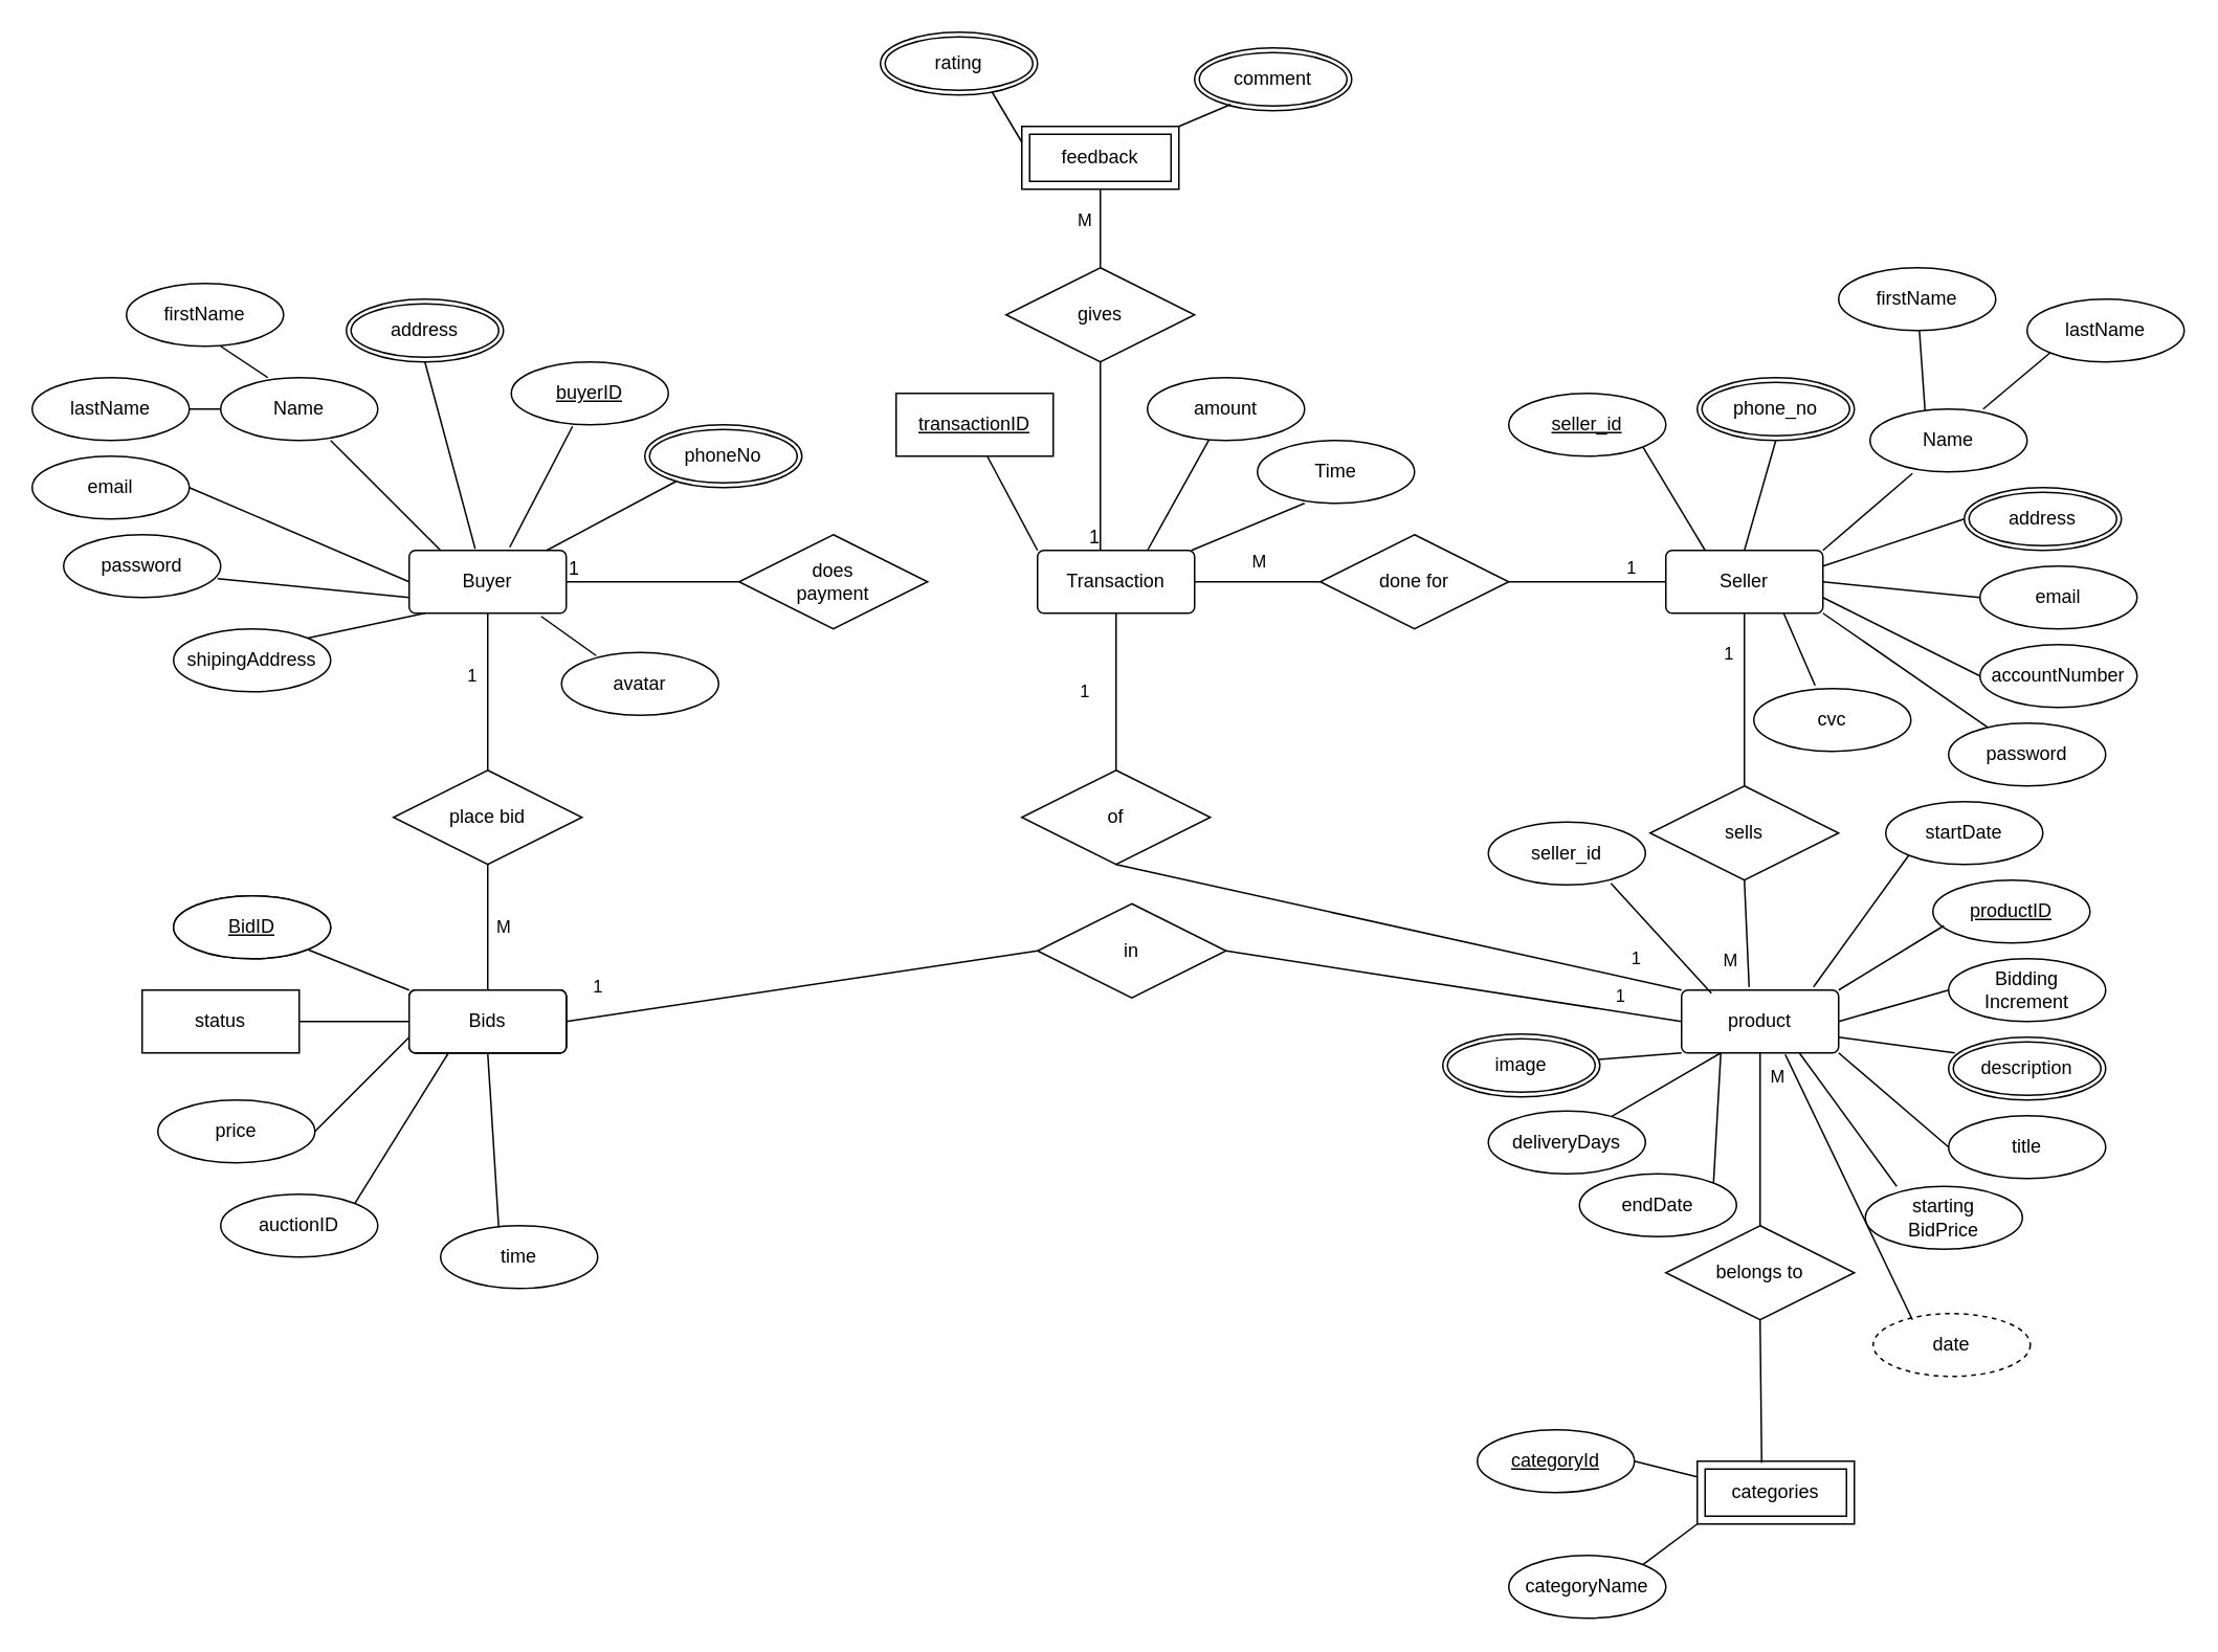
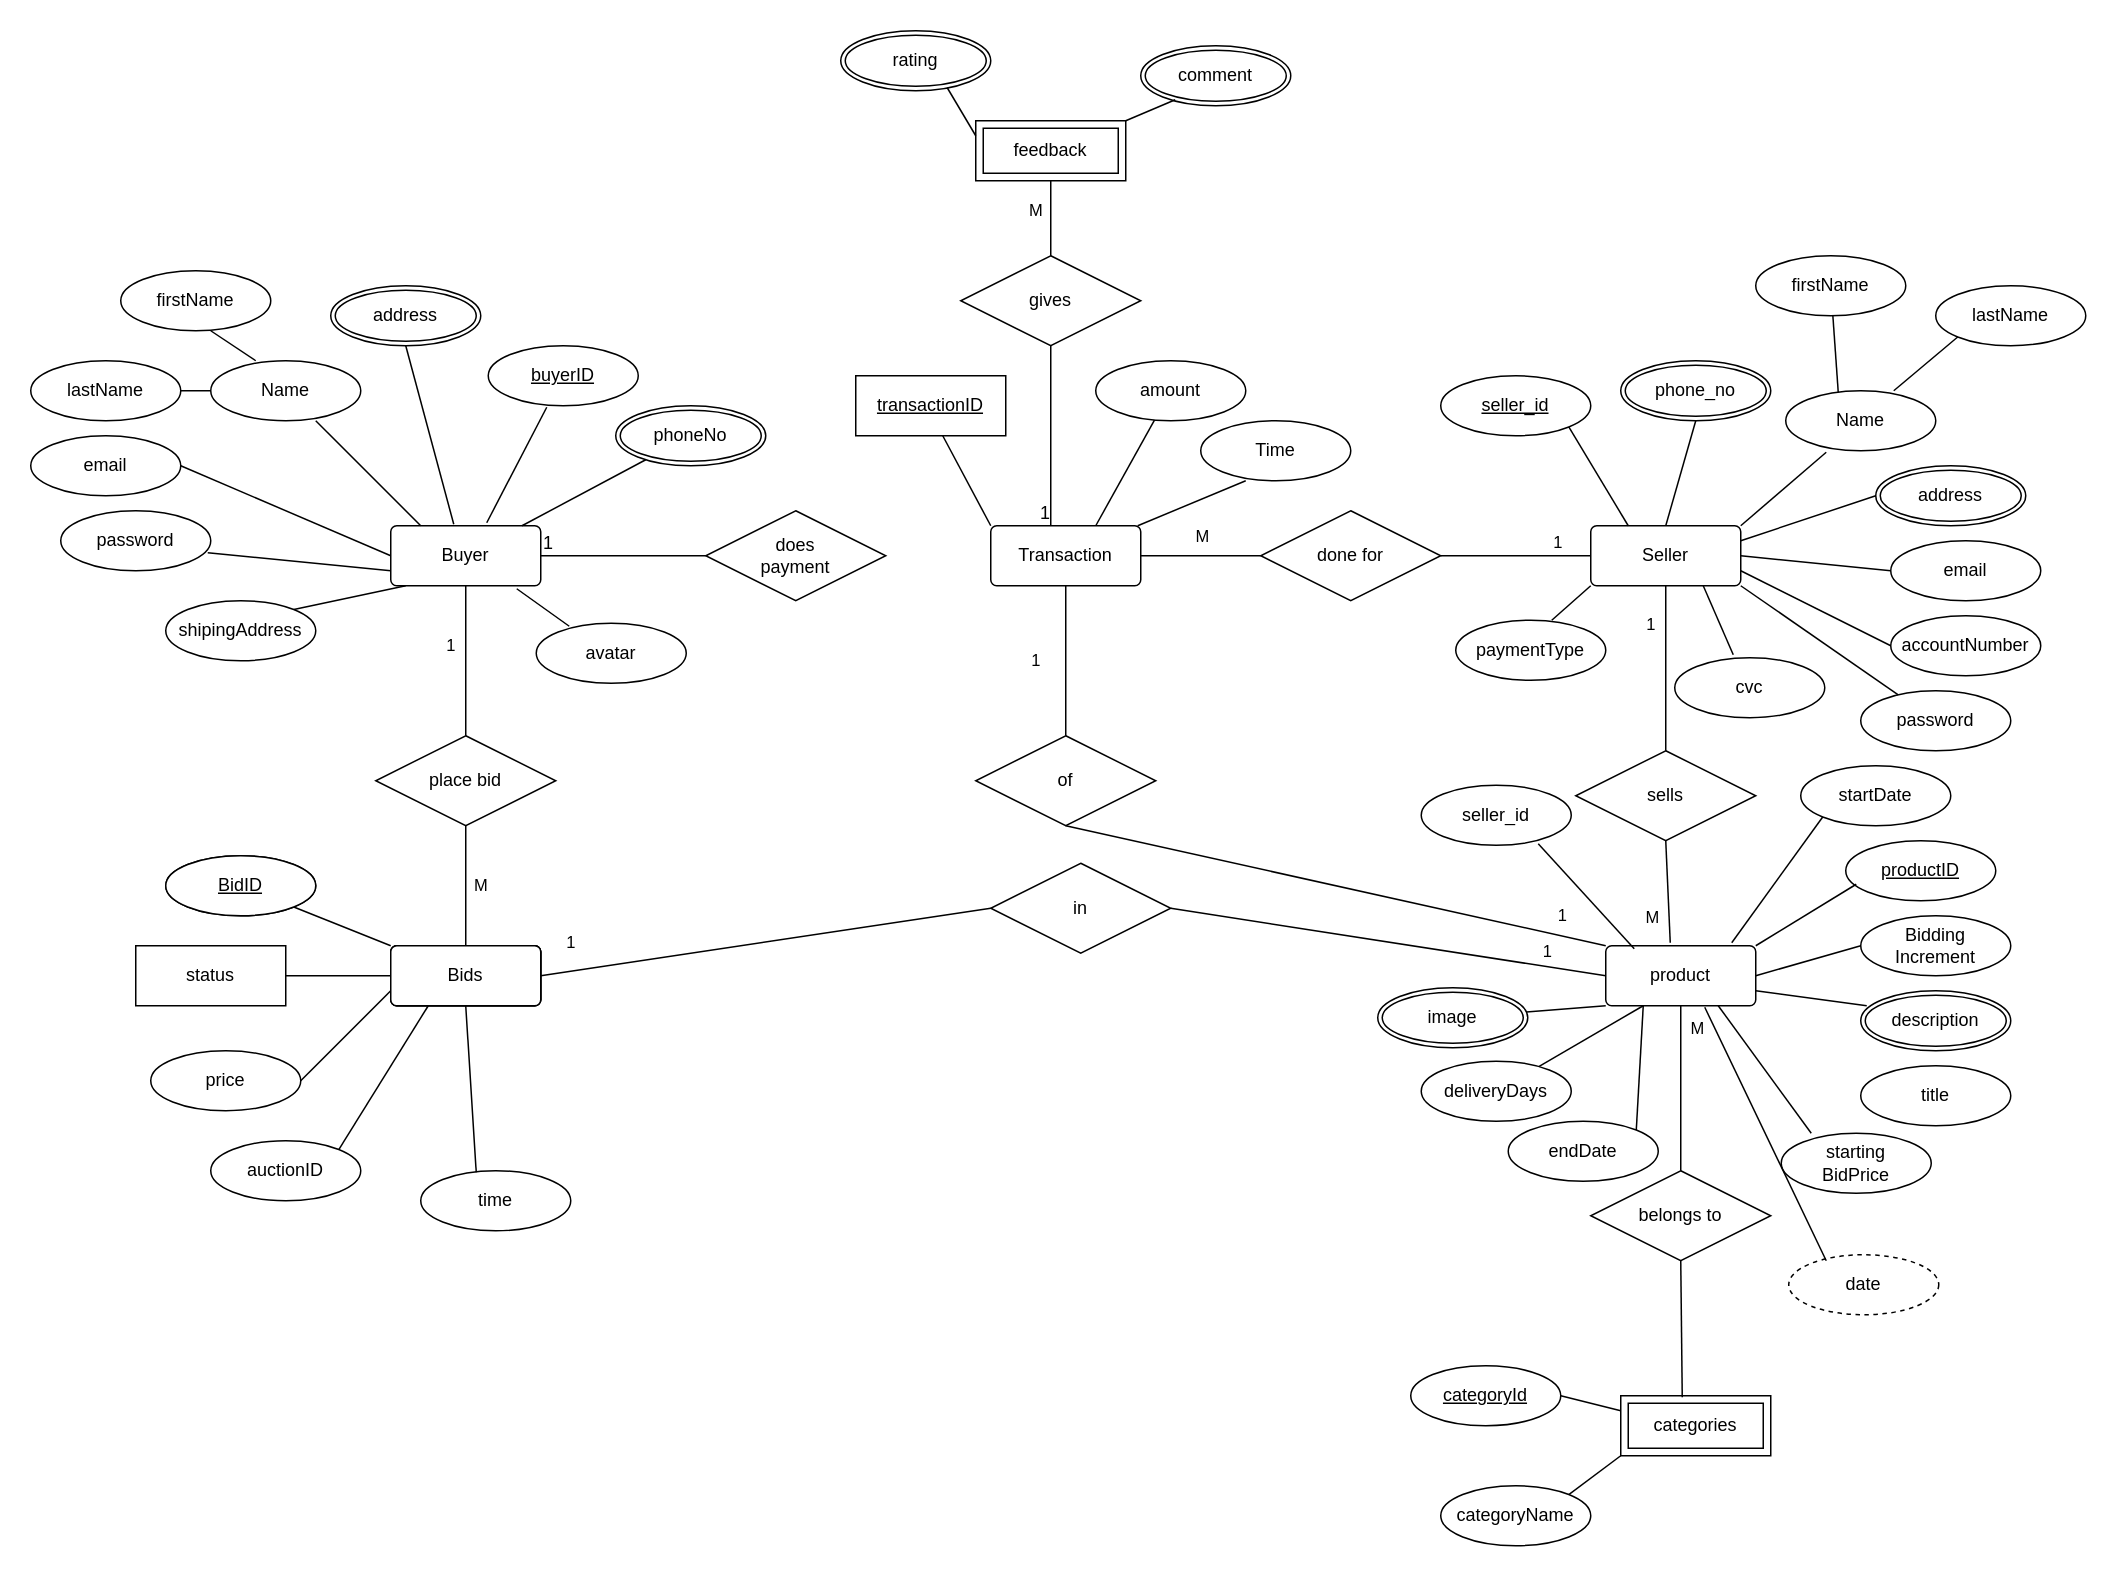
+ <mxCell id="125" value="" style="endArrow=none;html=1;rounded=0;entryX=0;entryY=1;entryDx=0;entryDy=0;exitX=0.64;exitY=0;exitDx=0;exitDy=0;exitPerimeter=0;" parent="1" source="122" target="41" edge="1"><mxGeometry width="50" height="50" relative="1" as="geometry"><mxPoint x="1165" y="446" as="sourcePoint" /><mxPoint x="1145" y="400" as="targetPoint" /></mxGeometry></mxCell>
+ <mxCell id="122" value="paymentType" style="ellipse;whiteSpace=wrap;html=1;align=center;" parent="1" vertex="1"><mxGeometry x="970" y="413" width="100" height="40" as="geometry" /></mxCell>
- <mxCell id="96" value="" style="endArrow=none;html=1;rounded=0;entryX=0;entryY=0.5;entryDx=0;entryDy=0;exitX=1;exitY=1;exitDx=0;exitDy=0;" parent="1" source="79" target="88" edge="1"><mxGeometry width="50" height="50" relative="1" as="geometry"><mxPoint x="710" y="590" as="sourcePoint" /><mxPoint x="760" y="540" as="targetPoint" /></mxGeometry></mxCell>
